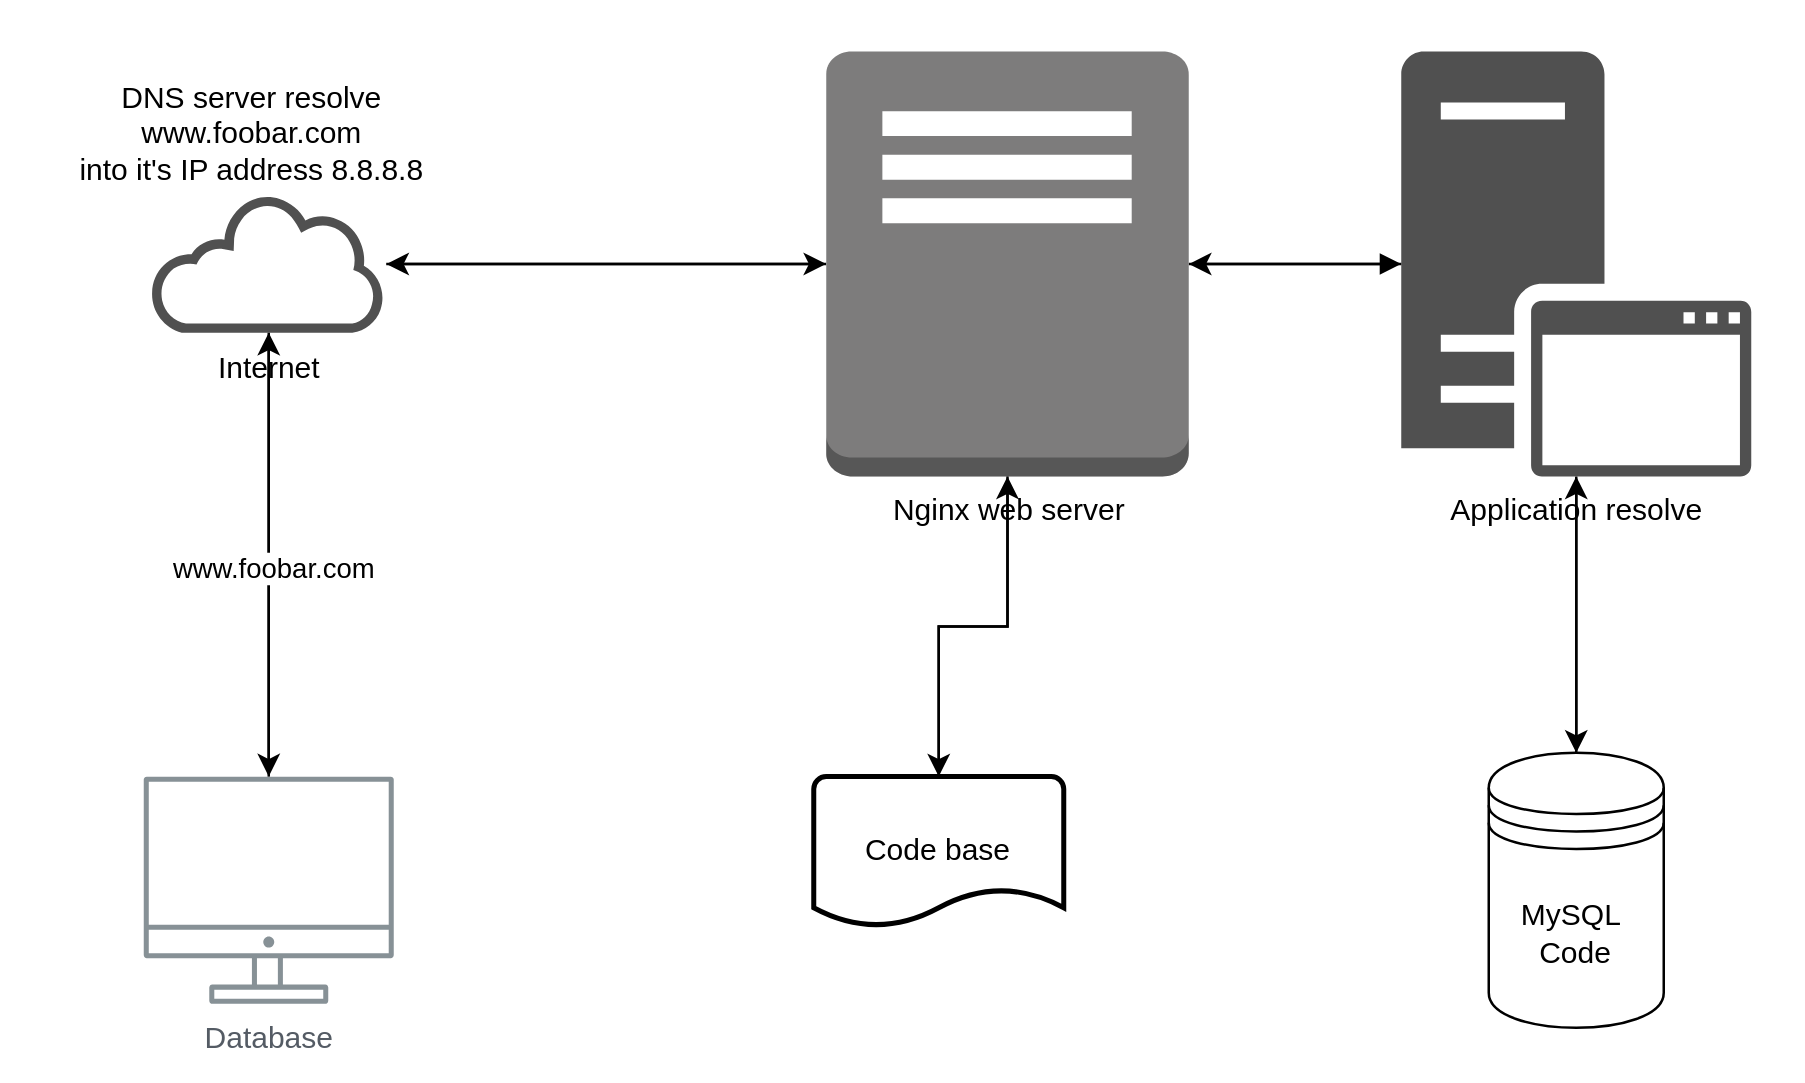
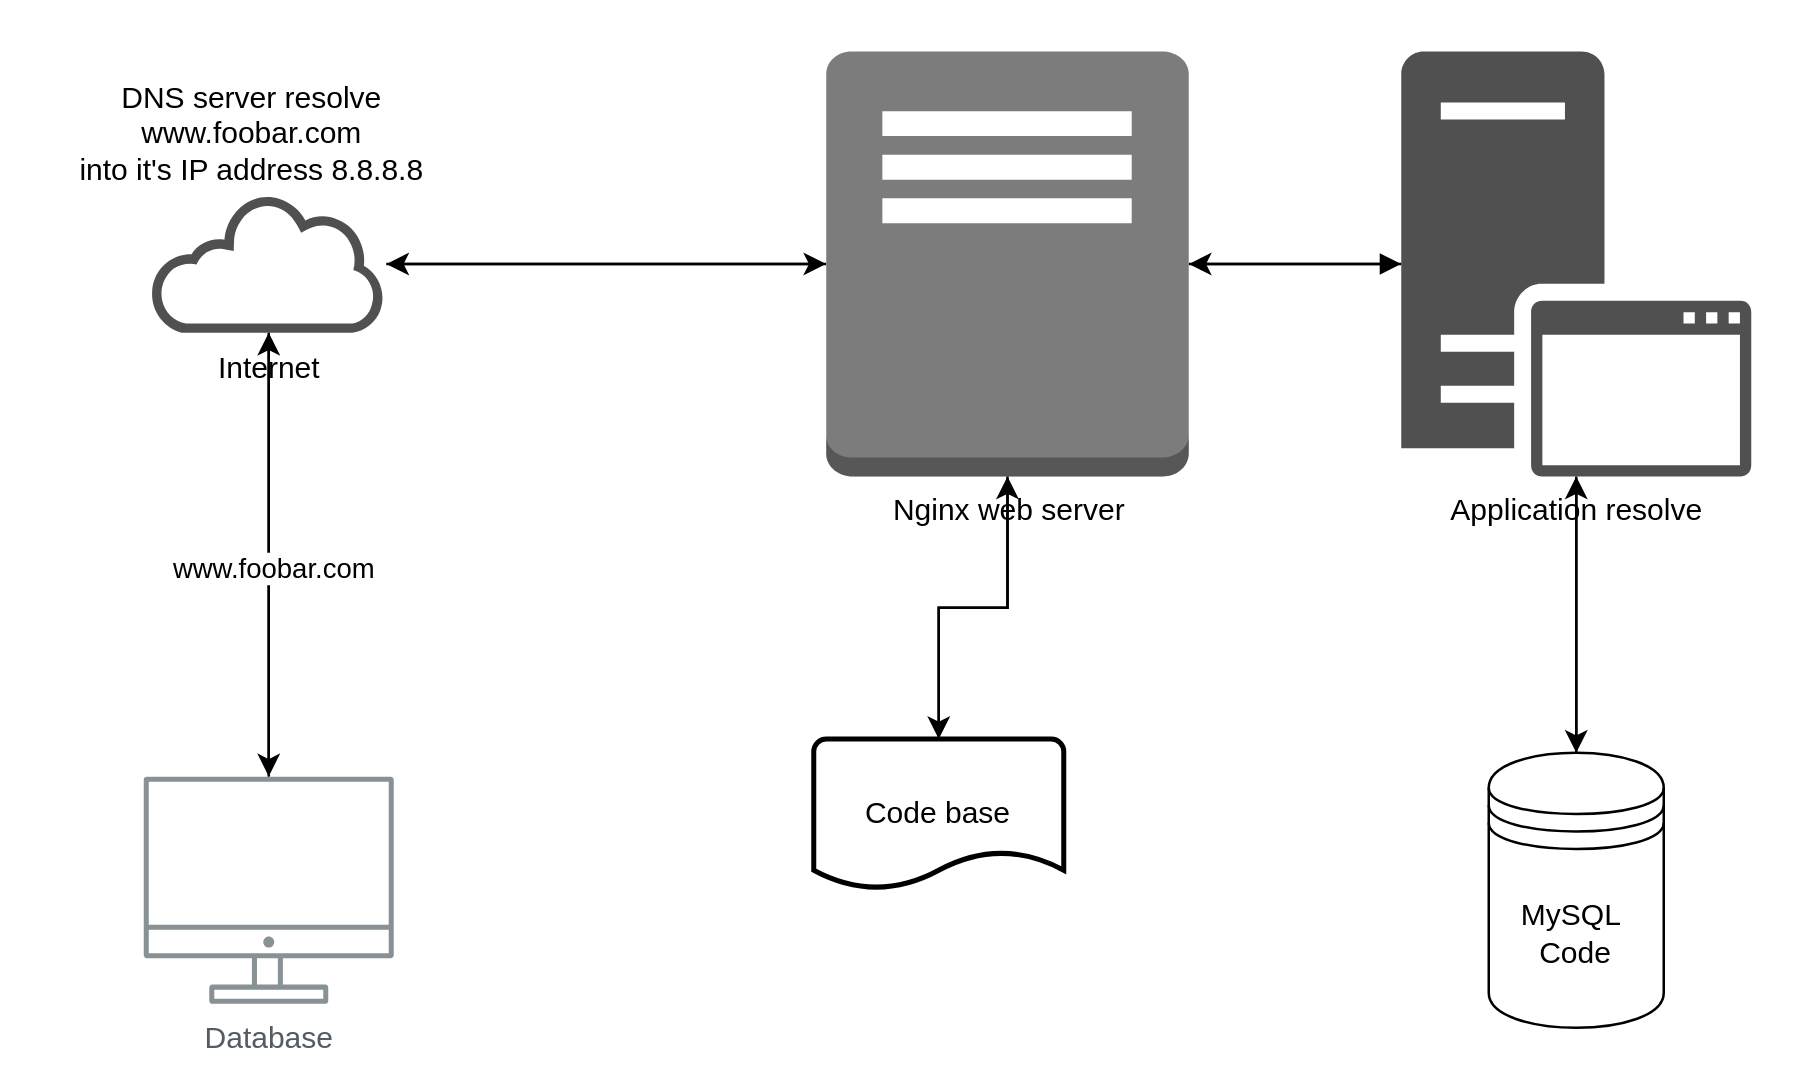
- <mxCell id="14" value="Code base" style="strokeWidth=2;html=1;shape=mxgraph.flowchart.document2;whiteSpace=wrap;size=0.25;" vertex="1" parent="1"><mxGeometry x="325" y="310" width="100" height="60" as="geometry" /></mxCell>
+ <mxCell id="14" value="Code base" style="strokeWidth=2;html=1;shape=mxgraph.flowchart.document2;whiteSpace=wrap;size=0.25;" vertex="1" parent="1"><mxGeometry x="325" y="295" width="100" height="60" as="geometry" /></mxCell>
